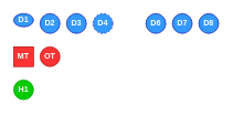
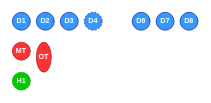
- <mxCell id="2" value="D1" style="ellipse;whiteSpace=wrap;html=1;aspect=fixed;strokeColor=#000099;fillColor=#3399FF;fontColor=#FFFFFF;fontStyle=1" parent="1" vertex="1"><mxGeometry x="20" y="20" width="30" height="20" as="geometry" /></mxCell>
+ <mxCell id="2" value="D1" style="ellipse;whiteSpace=wrap;html=1;aspect=fixed;strokeColor=#000099;fillColor=#3399FF;fontColor=#FFFFFF;fontStyle=1" parent="1" vertex="1"><mxGeometry x="20" y="20" width="30" height="30" as="geometry" /></mxCell>
- <mxCell id="11" value="MT" style="whiteSpace=wrap;html=1;aspect=fixed;fontColor=#FFFFFF;fontStyle=1;fillColor=#FF3333;strokeColor=#990000;rounded=0;" vertex="1" parent="1"><mxGeometry x="20" y="70" width="30" height="30" as="geometry" /></mxCell>
+ <mxCell id="11" value="MT" style="ellipse;whiteSpace=wrap;html=1;aspect=fixed;fontColor=#FFFFFF;fontStyle=1;fillColor=#FF3333;strokeColor=#990000;" vertex="1" parent="1"><mxGeometry x="20" y="70" width="30" height="30" as="geometry" /></mxCell>
- <mxCell id="7" value="OT" style="ellipse;whiteSpace=wrap;html=1;aspect=fixed;fontColor=#FFFFFF;fontStyle=1;fillColor=#FF3333;strokeColor=#990000;" vertex="1" parent="1"><mxGeometry x="60" y="70" width="30" height="30" as="geometry" /></mxCell>
+ <mxCell id="7" value="OT" style="ellipse;whiteSpace=wrap;html=1;aspect=fixed;fontColor=#FFFFFF;fontStyle=1;fillColor=#FF3333;strokeColor=#990000;" vertex="1" parent="1"><mxGeometry x="60" y="70" width="25" height="50" as="geometry" /></mxCell>
